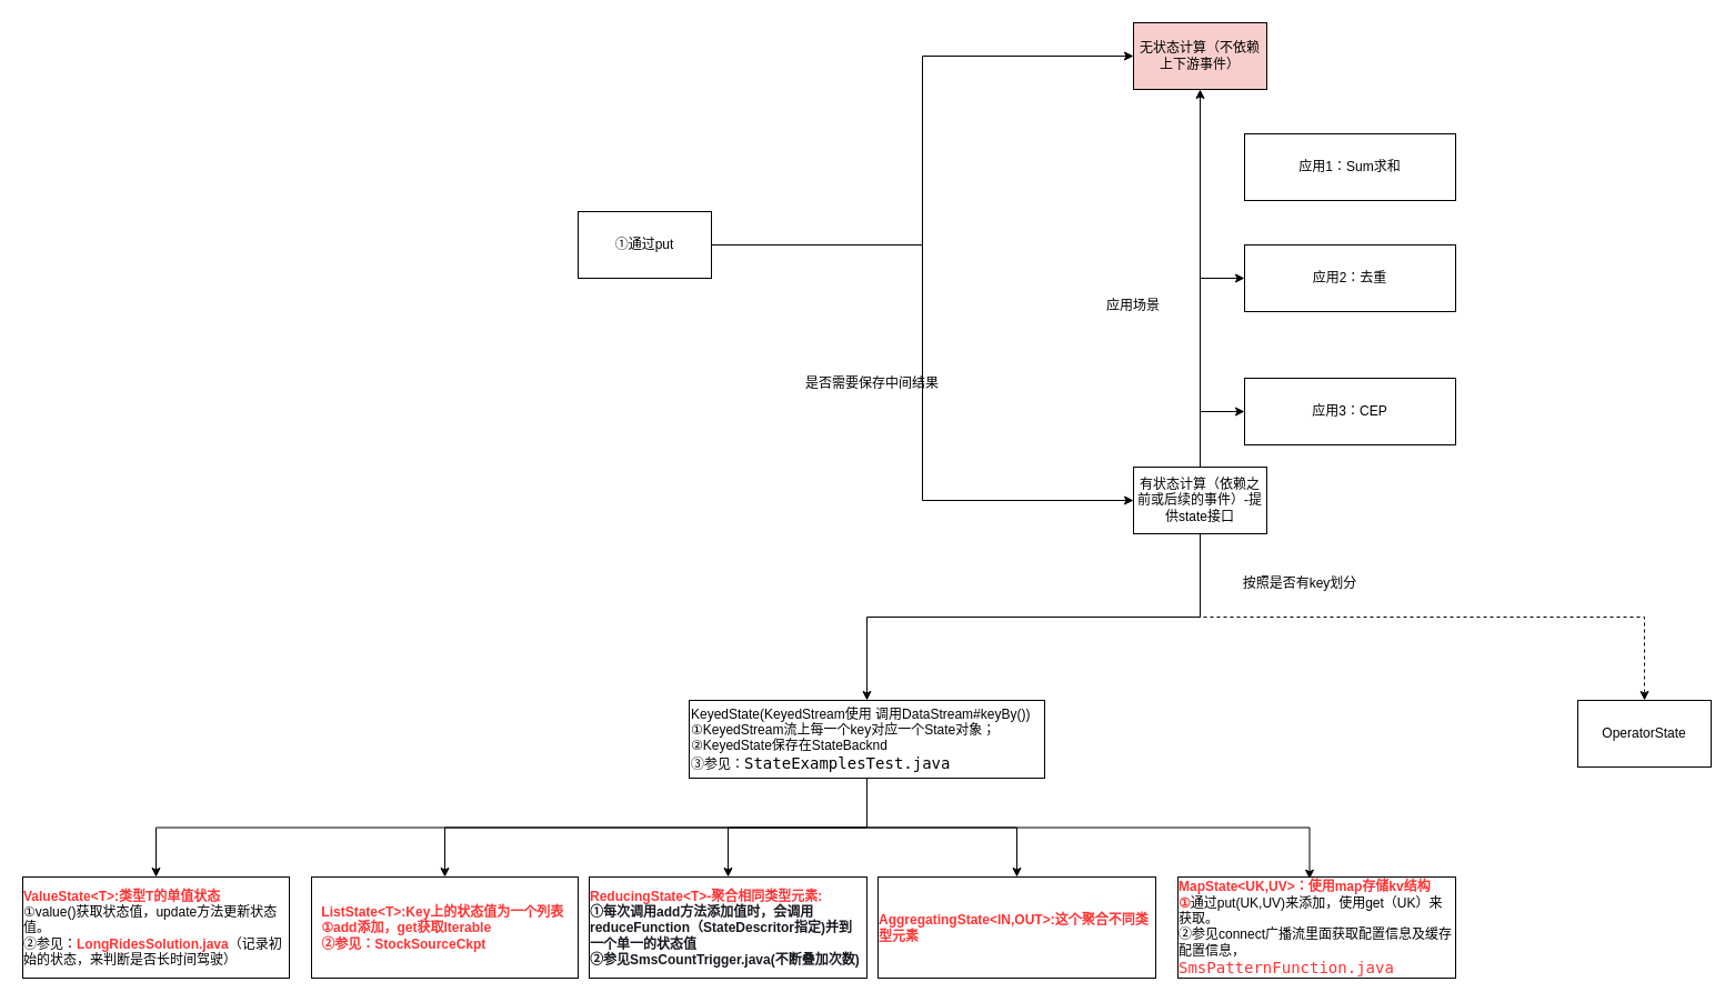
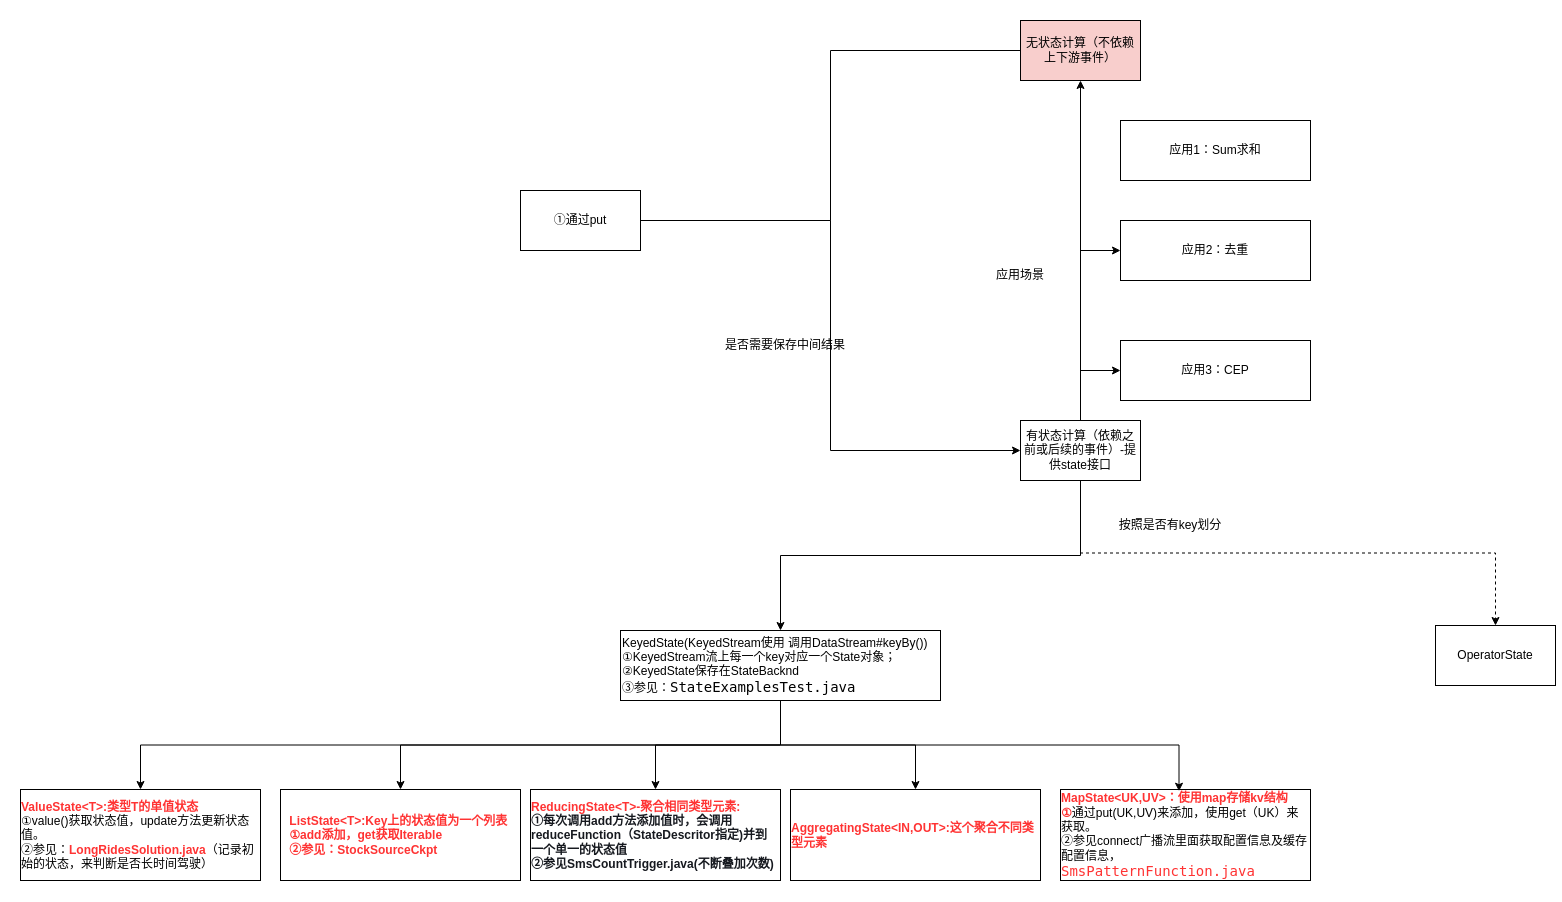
- <mxCell id="2" style="edgeStyle=orthogonalEdgeStyle;rounded=0;orthogonalLoop=1;jettySize=auto;html=1;exitX=1;exitY=0.5;exitDx=0;exitDy=0;entryX=0;entryY=0.5;entryDx=0;entryDy=0;" edge="1" parent="1" source="4" target="5"><mxGeometry relative="1" as="geometry" /></mxCell>
+ <mxCell id="2" style="edgeStyle=orthogonalEdgeStyle;rounded=0;orthogonalLoop=1;jettySize=auto;html=1;exitX=1;exitY=0.5;exitDx=0;exitDy=0;entryX=0;entryY=0.5;entryDx=0;entryDy=0;endArrow=none;" edge="1" parent="1" source="4" target="5"><mxGeometry relative="1" as="geometry" /></mxCell>
- <mxCell id="22" value="OperatorState" style="rounded=0;whiteSpace=wrap;html=1;" vertex="1" parent="1"><mxGeometry x="1420" y="630" width="120" height="60" as="geometry" /></mxCell>
+ <mxCell id="22" value="OperatorState" style="rounded=0;whiteSpace=wrap;html=1;" vertex="1" parent="1"><mxGeometry x="1435" y="625" width="120" height="60" as="geometry" /></mxCell>
